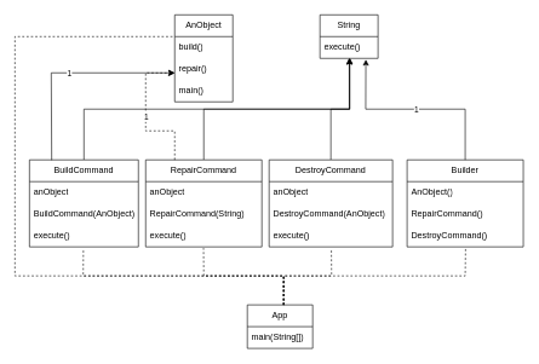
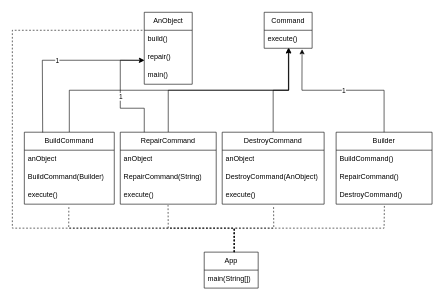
- <mxCell id="21" value="String" style="swimlane;fontStyle=0;childLayout=stackLayout;horizontal=1;startSize=30;horizontalStack=0;resizeParent=1;resizeParentMax=0;resizeLast=0;collapsible=1;marginBottom=0;whiteSpace=wrap;html=1;" vertex="1" parent="1"><mxGeometry x="440" y="20" width="80" height="60" as="geometry" /></mxCell>
+ <mxCell id="21" value="Command" style="swimlane;fontStyle=0;childLayout=stackLayout;horizontal=1;startSize=30;horizontalStack=0;resizeParent=1;resizeParentMax=0;resizeLast=0;collapsible=1;marginBottom=0;whiteSpace=wrap;html=1;" vertex="1" parent="1"><mxGeometry x="440" y="20" width="80" height="60" as="geometry" /></mxCell>
- <mxCell id="34" value="" style="endArrow=classic;html=1;rounded=0;exitX=0.25;exitY=0;exitDx=0;exitDy=0;entryX=-0.003;entryY=0.674;entryDx=0;entryDy=0;entryPerimeter=0;dashed=1;" edge="1" parent="1" source="12" target="4"><mxGeometry relative="1" as="geometry"><mxPoint x="350" y="240" as="sourcePoint" /><mxPoint x="450" y="240" as="targetPoint" /><Array as="points"><mxPoint x="240" y="180" /><mxPoint x="200" y="180" /><mxPoint x="200" y="100" /></Array></mxGeometry></mxCell>
+ <mxCell id="34" value="" style="endArrow=classic;html=1;rounded=0;exitX=0.25;exitY=0;exitDx=0;exitDy=0;entryX=-0.003;entryY=0.674;entryDx=0;entryDy=0;entryPerimeter=0;" edge="1" parent="1" source="12" target="4"><mxGeometry relative="1" as="geometry"><mxPoint x="350" y="240" as="sourcePoint" /><mxPoint x="450" y="240" as="targetPoint" /><Array as="points"><mxPoint x="240" y="180" /><mxPoint x="200" y="180" /><mxPoint x="200" y="100" /></Array></mxGeometry></mxCell>
- <mxCell id="24" value="&lt;span style=&quot;text-align: center;&quot;&gt;AnObject()&lt;/span&gt;" style="text;strokeColor=none;fillColor=none;align=left;verticalAlign=middle;spacingLeft=4;spacingRight=4;overflow=hidden;points=[[0,0.5],[1,0.5]];portConstraint=eastwest;rotatable=0;whiteSpace=wrap;html=1;" vertex="1" parent="23"><mxGeometry y="30" width="160" height="30" as="geometry" /></mxCell>
+ <mxCell id="24" value="&lt;span style=&quot;text-align: center;&quot;&gt;BuildCommand()&lt;/span&gt;" style="text;strokeColor=none;fillColor=none;align=left;verticalAlign=middle;spacingLeft=4;spacingRight=4;overflow=hidden;points=[[0,0.5],[1,0.5]];portConstraint=eastwest;rotatable=0;whiteSpace=wrap;html=1;" vertex="1" parent="23"><mxGeometry y="30" width="160" height="30" as="geometry" /></mxCell>
- <mxCell id="9" value="&lt;span style=&quot;text-align: center;&quot;&gt;BuildCommand(AnObject)&lt;/span&gt;" style="text;strokeColor=none;fillColor=none;align=left;verticalAlign=middle;spacingLeft=4;spacingRight=4;overflow=hidden;points=[[0,0.5],[1,0.5]];portConstraint=eastwest;rotatable=0;whiteSpace=wrap;html=1;" vertex="1" parent="7"><mxGeometry y="60" width="150" height="30" as="geometry" /></mxCell>
+ <mxCell id="9" value="&lt;span style=&quot;text-align: center;&quot;&gt;BuildCommand(Builder)&lt;/span&gt;" style="text;strokeColor=none;fillColor=none;align=left;verticalAlign=middle;spacingLeft=4;spacingRight=4;overflow=hidden;points=[[0,0.5],[1,0.5]];portConstraint=eastwest;rotatable=0;whiteSpace=wrap;html=1;" vertex="1" parent="7"><mxGeometry y="60" width="150" height="30" as="geometry" /></mxCell>
